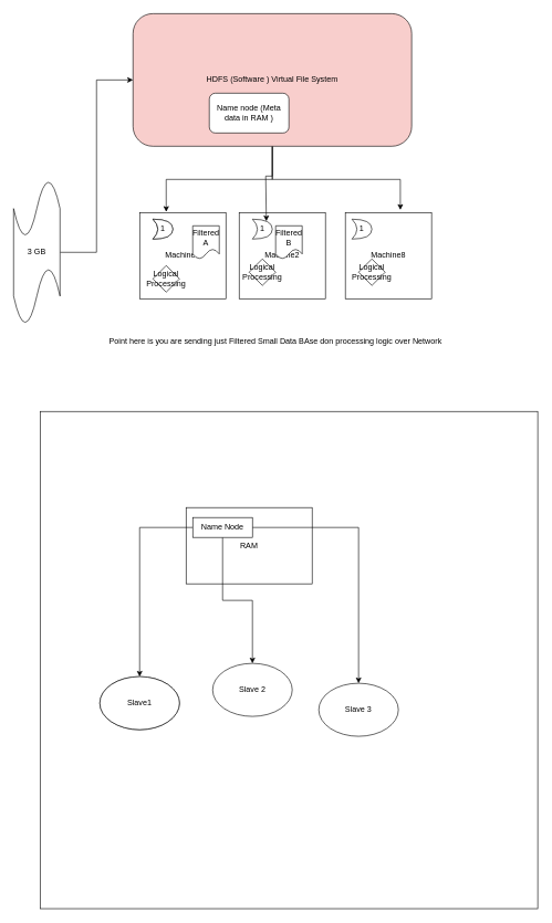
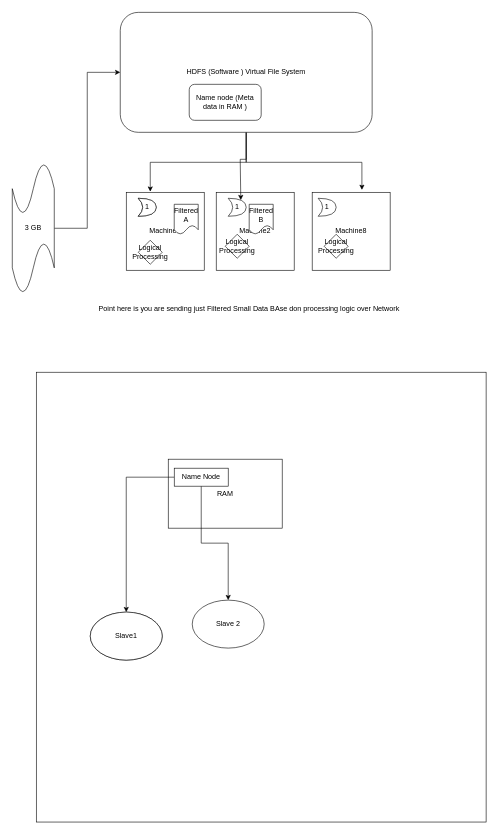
- <mxCell id="9" value="HDFS (Software ) Virtual File System " style="rounded=1;whiteSpace=wrap;html=1;fillColor=#f8cecc;" vertex="1" parent="1"><mxGeometry x="200" y="20" width="420" height="200" as="geometry" /></mxCell>
+ <mxCell id="9" value="HDFS (Software ) Virtual File System " style="rounded=1;whiteSpace=wrap;html=1;" vertex="1" parent="1"><mxGeometry x="200" y="20" width="420" height="200" as="geometry" /></mxCell>
- <mxCell id="30" style="edgeStyle=orthogonalEdgeStyle;rounded=0;orthogonalLoop=1;jettySize=auto;html=1;" edge="1" parent="1" source="31" target="26"><mxGeometry relative="1" as="geometry" /></mxCell>
- <mxCell id="26" value="Slave 3" style="ellipse;whiteSpace=wrap;html=1;" vertex="1" parent="1"><mxGeometry x="480" y="1030" width="120" height="80" as="geometry" /></mxCell>
